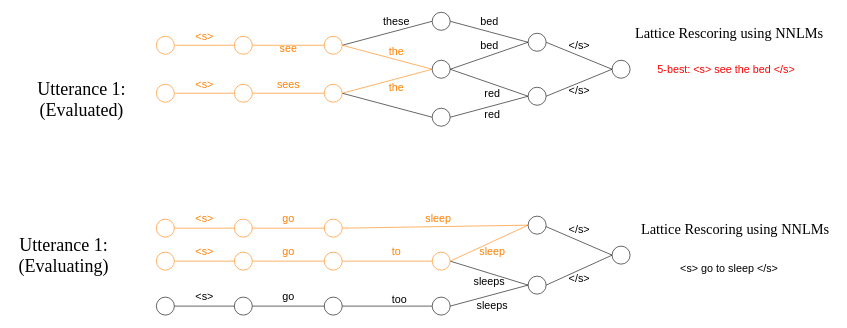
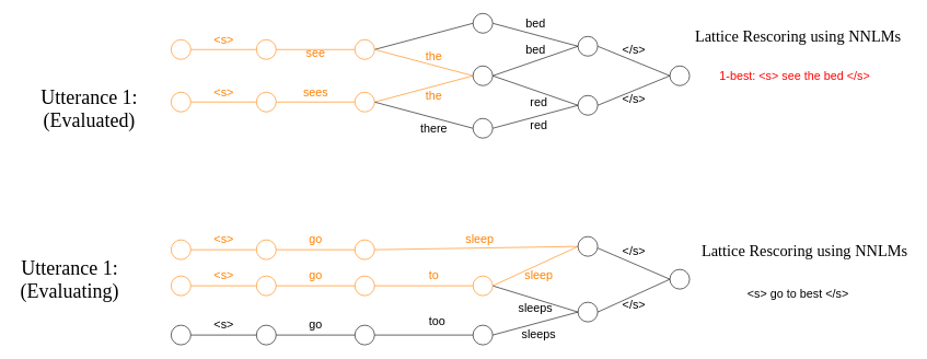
- <mxCell id="20" value="these" style="text;html=1;align=center;verticalAlign=middle;resizable=0;points=[];autosize=1;strokeColor=none;fillColor=none;fontSize=18;" parent="1" vertex="1"><mxGeometry x="630" y="20" width="60" height="30" as="geometry" /></mxCell>
- <mxCell id="38" value="&lt;font color=&quot;#ff0000&quot;&gt;5-best: &amp;lt;s&amp;gt; see the bed &amp;lt;/s&amp;gt;&lt;/font&gt;" style="text;html=1;align=center;verticalAlign=middle;resizable=0;points=[];autosize=1;strokeColor=none;fillColor=none;fontSize=18;" parent="1" vertex="1"><mxGeometry x="1090" y="100" width="240" height="30" as="geometry" /></mxCell>
+ <mxCell id="38" value="&lt;font color=&quot;#ff0000&quot;&gt;1-best: &amp;lt;s&amp;gt; see the bed &amp;lt;/s&amp;gt;&lt;/font&gt;" style="text;html=1;align=center;verticalAlign=middle;resizable=0;points=[];autosize=1;strokeColor=none;fillColor=none;fontSize=18;" parent="1" vertex="1"><mxGeometry x="1090" y="100" width="240" height="30" as="geometry" /></mxCell>
+ <mxCell id="23" value="there" style="text;html=1;align=center;verticalAlign=middle;resizable=0;points=[];autosize=1;strokeColor=none;fillColor=none;fontSize=18;" parent="1" vertex="1"><mxGeometry x="630" y="180" width="60" height="30" as="geometry" /></mxCell>
- <mxCell id="68" value="&amp;lt;s&amp;gt; go to sleep &amp;lt;/s&amp;gt;" style="text;html=1;align=center;verticalAlign=middle;resizable=0;points=[];autosize=1;strokeColor=none;fillColor=none;fontSize=18;" parent="1" vertex="1"><mxGeometry x="1125" y="432.5" width="180" height="30" as="geometry" /></mxCell>
+ <mxCell id="68" value="&amp;lt;s&amp;gt; go to best &amp;lt;/s&amp;gt;" style="text;html=1;align=center;verticalAlign=middle;resizable=0;points=[];autosize=1;strokeColor=none;fillColor=none;fontSize=18;" parent="1" vertex="1"><mxGeometry x="1125" y="432.5" width="180" height="30" as="geometry" /></mxCell>
- <mxCell id="50" value="&lt;font style=&quot;font-size: 18px&quot;&gt;too&lt;/font&gt;" style="text;html=1;align=center;verticalAlign=middle;resizable=0;points=[];autosize=1;strokeColor=none;fillColor=none;" parent="1" vertex="1"><mxGeometry x="645" y="490" width="40" height="20" as="geometry" /></mxCell>
+ <mxCell id="50" value="&lt;font style=&quot;font-size: 18px&quot;&gt;too&lt;/font&gt;" style="text;html=1;align=center;verticalAlign=middle;resizable=0;points=[];autosize=1;strokeColor=none;fillColor=none;" parent="1" vertex="1"><mxGeometry x="645" y="480" width="40" height="20" as="geometry" /></mxCell>
